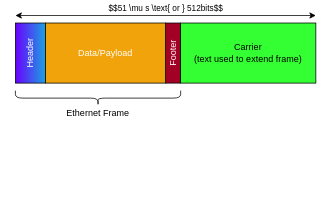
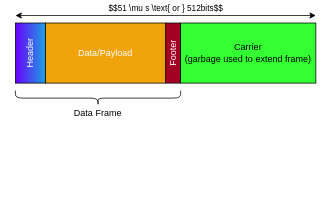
- <mxCell id="5" value="Carrier&lt;br&gt;(text used to extend frame)" style="rounded=0;whiteSpace=wrap;html=1;sketch=0;glass=0;shadow=0;fillColor=#33FF33;" vertex="1" parent="1"><mxGeometry x="240" y="30" width="180" height="80" as="geometry" /></mxCell>
+ <mxCell id="5" value="Carrier&lt;br&gt;(garbage used to extend frame)" style="rounded=0;whiteSpace=wrap;html=1;sketch=0;glass=0;shadow=0;fillColor=#33FF33;" vertex="1" parent="1"><mxGeometry x="240" y="30" width="180" height="80" as="geometry" /></mxCell>
- <mxCell id="10" value="Ethernet Frame" style="text;html=1;strokeColor=none;fillColor=none;align=center;verticalAlign=middle;whiteSpace=wrap;rounded=0;" vertex="1" parent="1"><mxGeometry x="80" y="140" width="100" height="20" as="geometry" /></mxCell>
+ <mxCell id="10" value="Data Frame" style="text;html=1;strokeColor=none;fillColor=none;align=center;verticalAlign=middle;whiteSpace=wrap;rounded=0;" vertex="1" parent="1"><mxGeometry x="80" y="140" width="100" height="20" as="geometry" /></mxCell>
